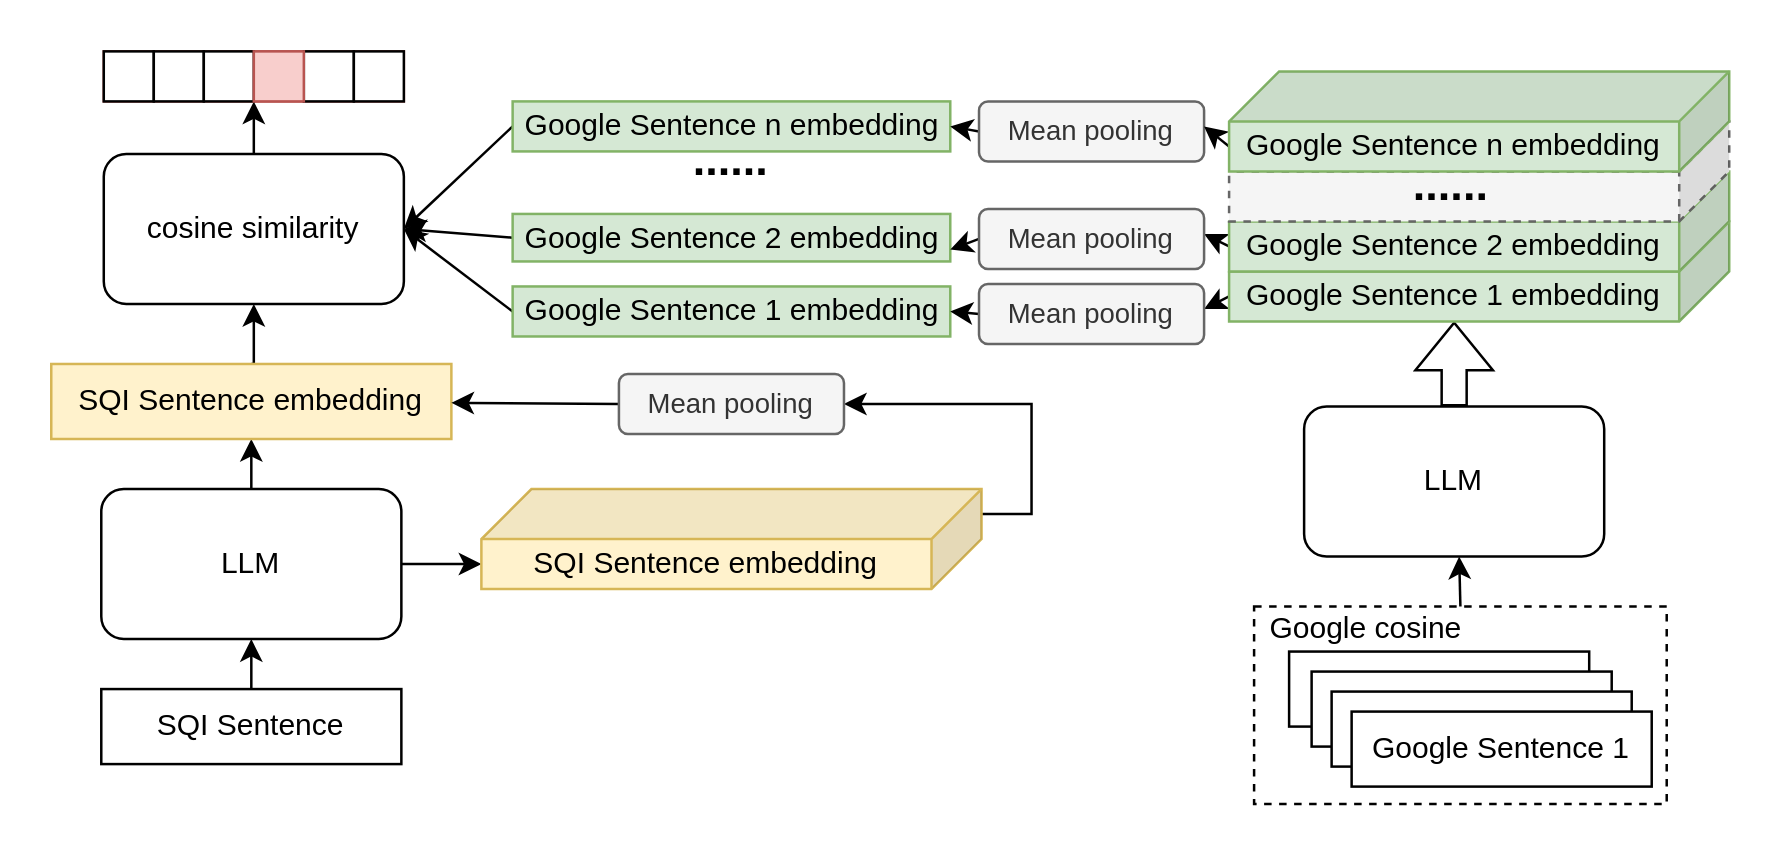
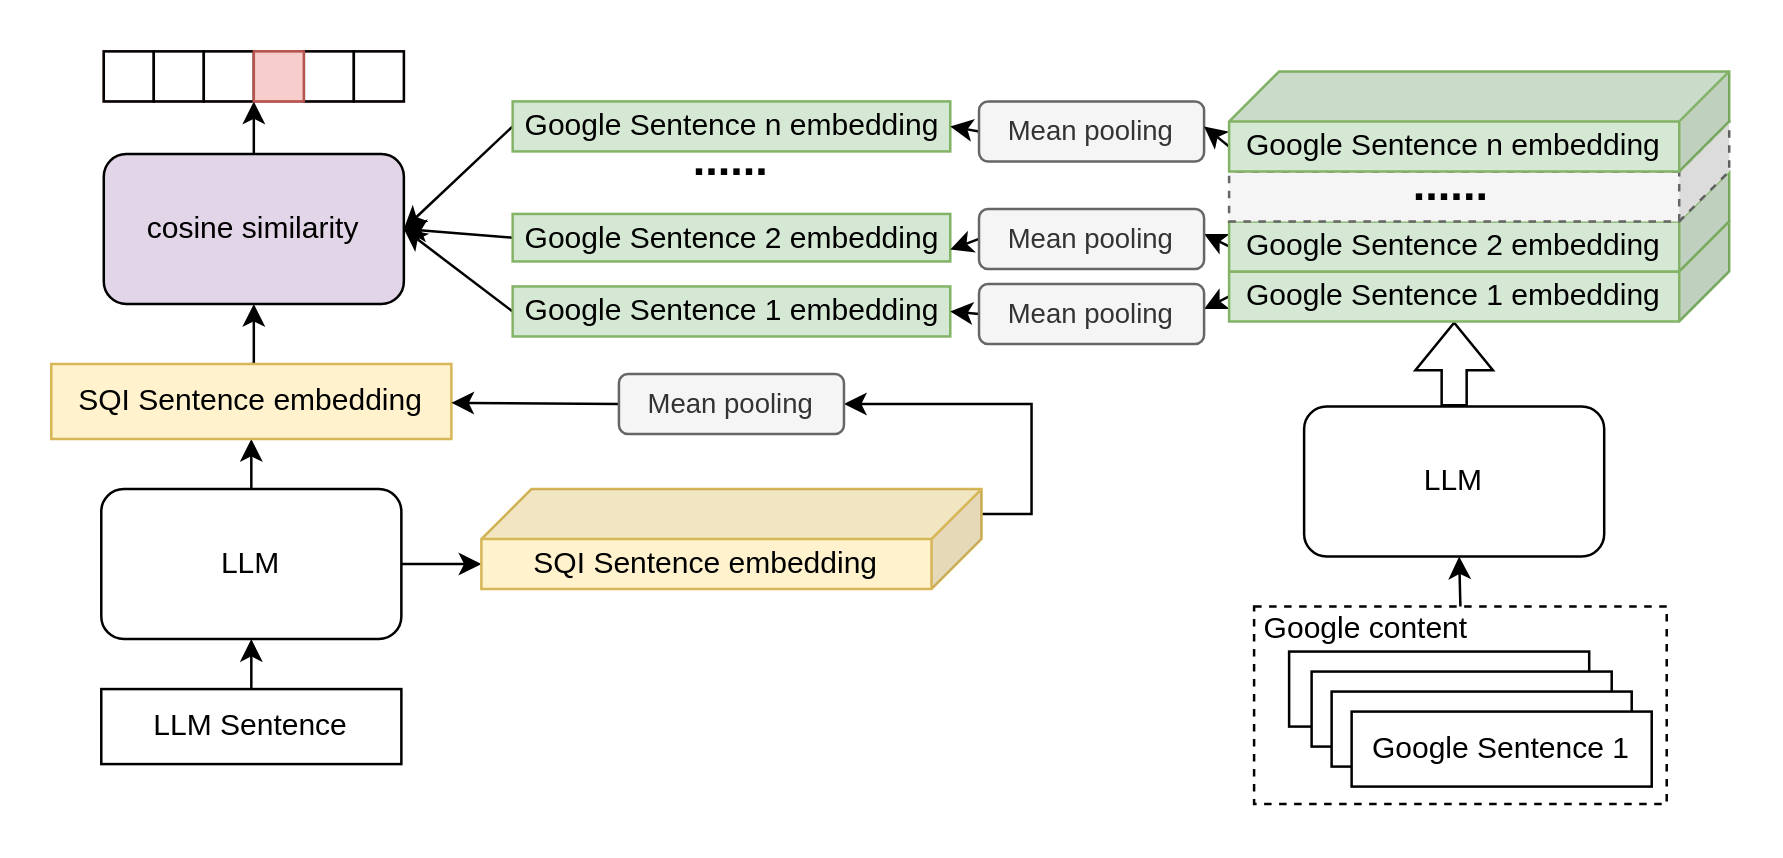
- <mxCell id="23" value="cosine similarity" style="rounded=1;whiteSpace=wrap;html=1;" vertex="1" parent="1"><mxGeometry x="41" y="61" width="120" height="60" as="geometry" /></mxCell>
+ <mxCell id="23" value="cosine similarity" style="rounded=1;whiteSpace=wrap;html=1;fillColor=#e1d5e7;" vertex="1" parent="1"><mxGeometry x="41" y="61" width="120" height="60" as="geometry" /></mxCell>
- <mxCell id="47" value="Google cosine" style="text;strokeColor=none;align=center;fillColor=none;html=1;verticalAlign=middle;whiteSpace=wrap;rounded=0;" vertex="1" parent="1"><mxGeometry x="501" y="236" width="90" height="30" as="geometry" /></mxCell>
+ <mxCell id="47" value="Google content" style="text;strokeColor=none;align=center;fillColor=none;html=1;verticalAlign=middle;whiteSpace=wrap;rounded=0;" vertex="1" parent="1"><mxGeometry x="501" y="236" width="90" height="30" as="geometry" /></mxCell>
- <mxCell id="4" value="SQI Sentence" style="rounded=0;whiteSpace=wrap;html=1;" vertex="1" parent="1"><mxGeometry x="40" y="275" width="120" height="30" as="geometry" /></mxCell>
+ <mxCell id="4" value="LLM Sentence" style="rounded=0;whiteSpace=wrap;html=1;" vertex="1" parent="1"><mxGeometry x="40" y="275" width="120" height="30" as="geometry" /></mxCell>
